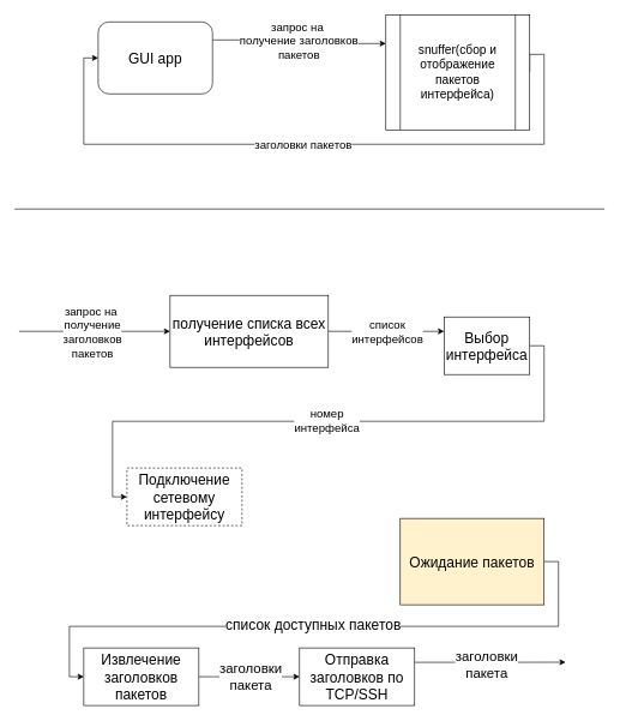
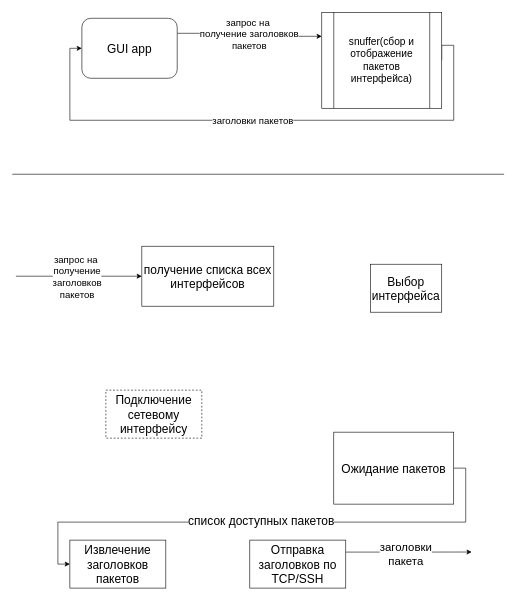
- <mxCell id="13" style="edgeStyle=orthogonalEdgeStyle;rounded=0;orthogonalLoop=1;jettySize=auto;html=1;exitX=1;exitY=0.5;exitDx=0;exitDy=0;entryX=0;entryY=0.25;entryDx=0;entryDy=0;" edge="1" parent="1" source="15" target="12"><mxGeometry relative="1" as="geometry" /></mxCell>
- <mxCell id="14" value="&lt;font style=&quot;font-size: 16px;&quot;&gt;список&lt;/font&gt;&lt;div style=&quot;font-size: 16px;&quot;&gt;интерфейсов&lt;/div&gt;" style="edgeLabel;html=1;align=center;verticalAlign=middle;resizable=0;points=[];" vertex="1" connectable="0" parent="13"><mxGeometry x="-0.011" y="-1" relative="1" as="geometry"><mxPoint x="1" y="-1" as="offset" /></mxGeometry></mxCell>
- <mxCell id="10" style="edgeStyle=orthogonalEdgeStyle;rounded=0;orthogonalLoop=1;jettySize=auto;html=1;exitX=1;exitY=0.5;exitDx=0;exitDy=0;entryX=0;entryY=0.5;entryDx=0;entryDy=0;" edge="1" parent="1" source="12" target="3"><mxGeometry relative="1" as="geometry" /></mxCell>
- <mxCell id="11" value="&lt;span style=&quot;font-size: 16px;&quot;&gt;номер&lt;/span&gt;&lt;div&gt;&lt;span style=&quot;font-size: 16px;&quot;&gt;интерфейса&lt;/span&gt;&lt;/div&gt;" style="edgeLabel;html=1;align=center;verticalAlign=middle;resizable=0;points=[];" vertex="1" connectable="0" parent="10"><mxGeometry x="0.006" y="-1" relative="1" as="geometry"><mxPoint as="offset" /></mxGeometry></mxCell>
- <mxCell id="6" value="&lt;span style=&quot;font-size: 20px;&quot;&gt;Ожидание пакетов&lt;/span&gt;" style="rounded=0;whiteSpace=wrap;html=1;fillColor=#fff2cc;" vertex="1" parent="1"><mxGeometry x="556" y="720" width="200" height="120" as="geometry" /></mxCell>
+ <mxCell id="6" value="&lt;span style=&quot;font-size: 20px;&quot;&gt;Ожидание пакетов&lt;/span&gt;" style="rounded=0;whiteSpace=wrap;html=1;" vertex="1" parent="1"><mxGeometry x="556" y="720" width="200" height="120" as="geometry" /></mxCell>
- <mxCell id="7" style="edgeStyle=orthogonalEdgeStyle;rounded=0;orthogonalLoop=1;jettySize=auto;html=1;exitX=1;exitY=0.5;exitDx=0;exitDy=0;entryX=0;entryY=0.5;entryDx=0;entryDy=0;" edge="1" parent="1" source="9" target="18"><mxGeometry relative="1" as="geometry" /></mxCell>
- <mxCell id="8" value="&lt;span style=&quot;font-size: 19px;&quot;&gt;заголовки&lt;/span&gt;&lt;div&gt;&lt;span style=&quot;font-size: 19px;&quot;&gt;пакета&lt;/span&gt;&lt;/div&gt;" style="edgeLabel;html=1;align=center;verticalAlign=middle;resizable=0;points=[];" vertex="1" connectable="0" parent="7"><mxGeometry x="-0.143" y="1" relative="1" as="geometry"><mxPoint x="11" as="offset" /></mxGeometry></mxCell>
